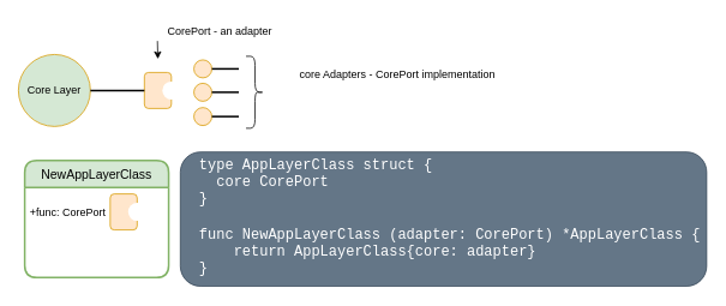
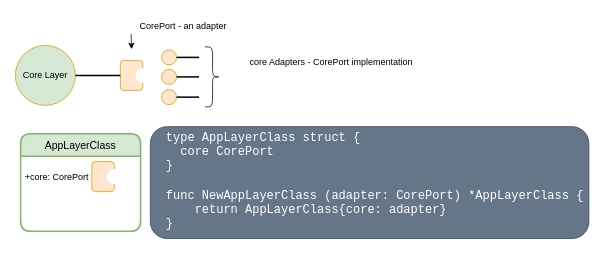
- <mxCell id="3" value="NewAppLayerClass" style="swimlane;childLayout=stackLayout;horizontal=1;startSize=30;horizontalStack=0;rounded=1;fontSize=14;fontStyle=0;strokeWidth=2;resizeParent=0;resizeLast=1;shadow=0;dashed=0;align=center;fillColor=#d5e8d4;strokeColor=#82b366;" vertex="1" parent="1"><mxGeometry x="27" y="178" width="160" height="130" as="geometry" /></mxCell>
+ <mxCell id="3" value="AppLayerClass" style="swimlane;childLayout=stackLayout;horizontal=1;startSize=30;horizontalStack=0;rounded=1;fontSize=14;fontStyle=0;strokeWidth=2;resizeParent=0;resizeLast=1;shadow=0;dashed=0;align=center;fillColor=#d5e8d4;strokeColor=#82b366;" vertex="1" parent="1"><mxGeometry x="27" y="178" width="160" height="130" as="geometry" /></mxCell>
- <mxCell id="4" value="&#10;+func: CorePort" style="align=left;strokeColor=none;fillColor=none;spacingLeft=4;fontSize=12;verticalAlign=top;resizable=0;rotatable=0;part=1;" vertex="1" parent="3"><mxGeometry y="30" width="160" height="100" as="geometry" /></mxCell>
+ <mxCell id="4" value="&#10;+core: CorePort" style="align=left;strokeColor=none;fillColor=none;spacingLeft=4;fontSize=12;verticalAlign=top;resizable=0;rotatable=0;part=1;" vertex="1" parent="3"><mxGeometry y="30" width="160" height="100" as="geometry" /></mxCell>
